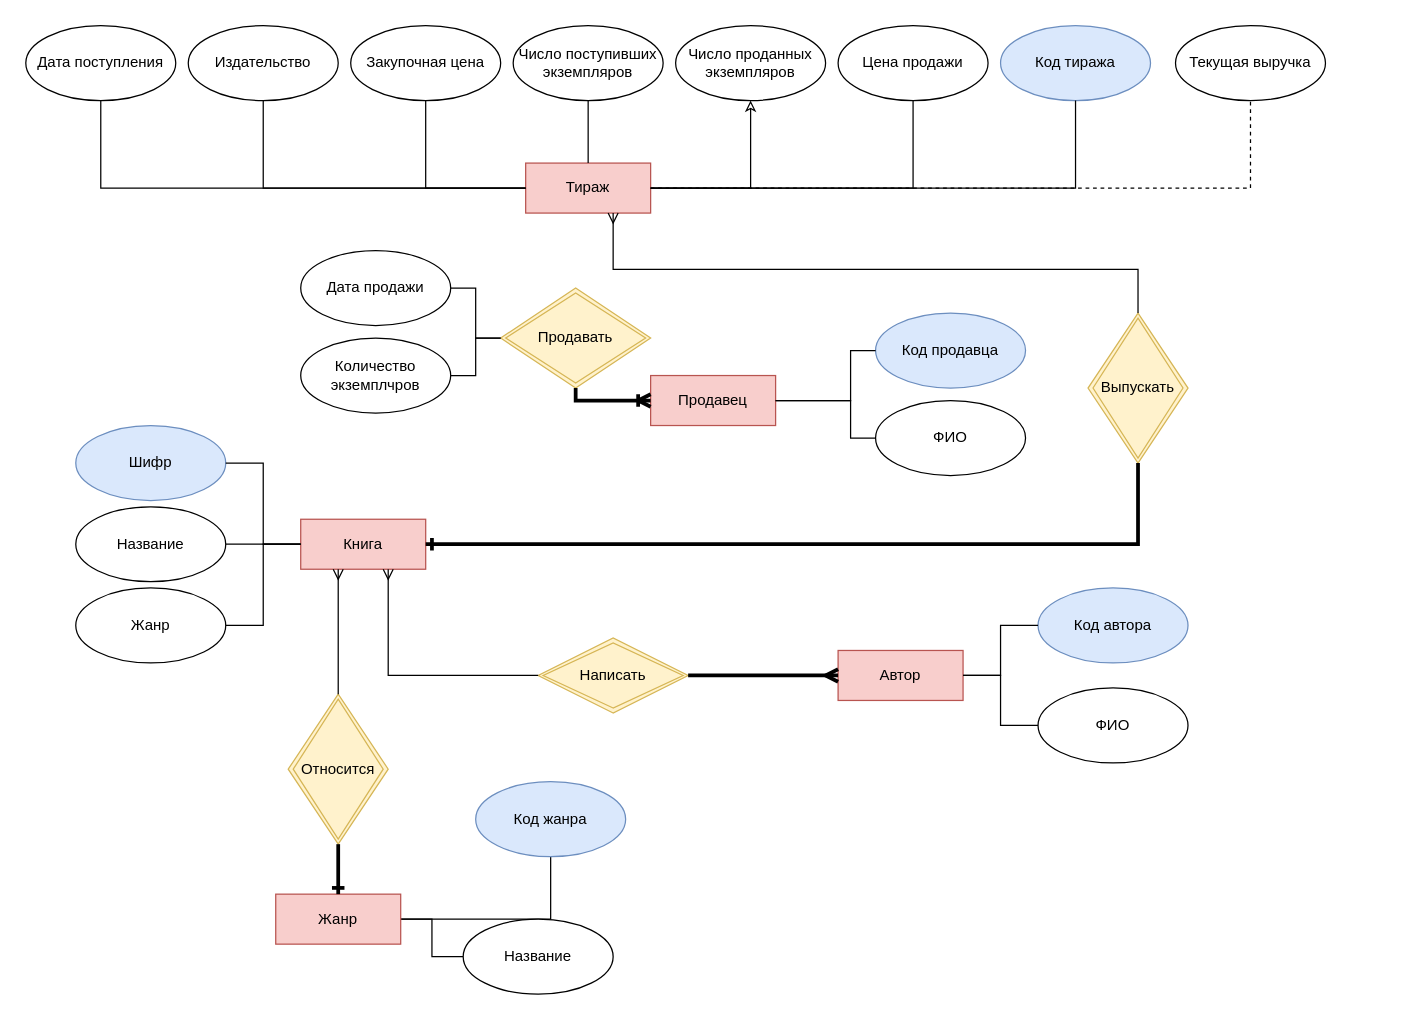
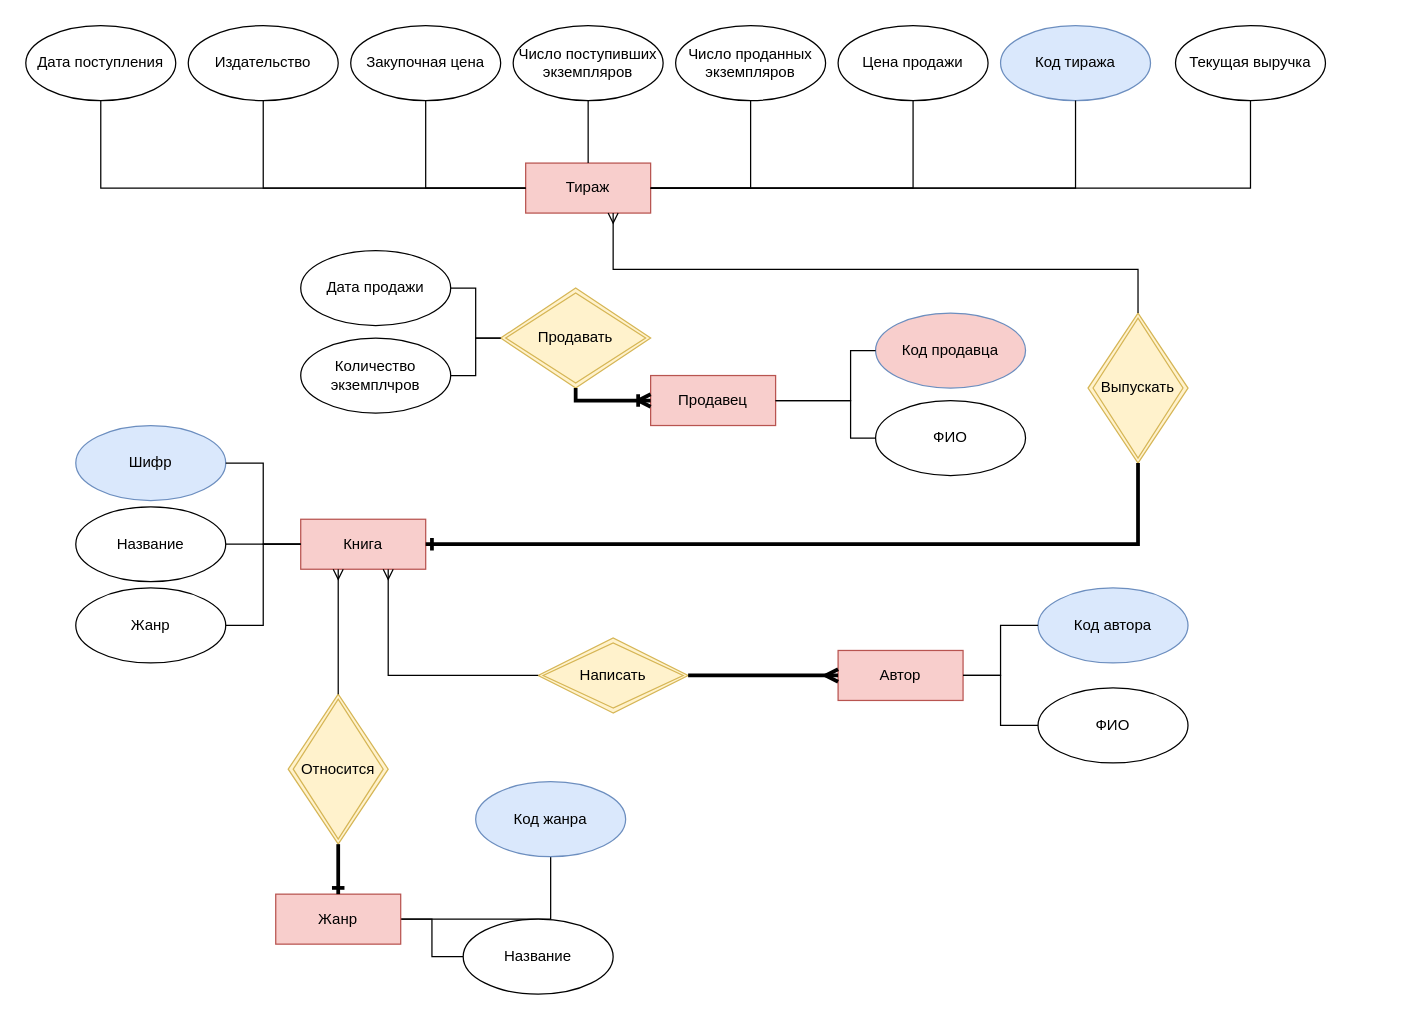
- <mxCell id="14" value="" style="edgeStyle=orthogonalEdgeStyle;rounded=0;orthogonalLoop=1;jettySize=auto;html=1;endArrow=classic;endFill=0;" parent="3" source="4" target="13" edge="1"><mxGeometry relative="1" as="geometry" /></mxCell>
+ <mxCell id="14" value="" style="edgeStyle=orthogonalEdgeStyle;rounded=0;orthogonalLoop=1;jettySize=auto;html=1;endArrow=none;endFill=0;" parent="3" source="4" target="13" edge="1"><mxGeometry relative="1" as="geometry" /></mxCell>
- <mxCell id="47" value="" style="edgeStyle=orthogonalEdgeStyle;rounded=0;orthogonalLoop=1;jettySize=auto;html=1;endArrow=none;endFill=0;dashed=1;" parent="1" source="4" target="46" edge="1"><mxGeometry relative="1" as="geometry" /></mxCell>
+ <mxCell id="47" value="" style="edgeStyle=orthogonalEdgeStyle;rounded=0;orthogonalLoop=1;jettySize=auto;html=1;endArrow=none;endFill=0;" parent="1" source="4" target="46" edge="1"><mxGeometry relative="1" as="geometry" /></mxCell>
- <mxCell id="39" value="Код продавца" style="ellipse;whiteSpace=wrap;html=1;rounded=0;arcSize=10;fillColor=#dae8fc;strokeColor=#6c8ebf;" parent="33" vertex="1"><mxGeometry x="259.997" y="50" width="120" height="60" as="geometry" /></mxCell>
+ <mxCell id="39" value="Код продавца" style="ellipse;whiteSpace=wrap;html=1;rounded=0;arcSize=10;fillColor=#f8cecc;strokeColor=#6c8ebf;" parent="33" vertex="1"><mxGeometry x="259.997" y="50" width="120" height="60" as="geometry" /></mxCell>
